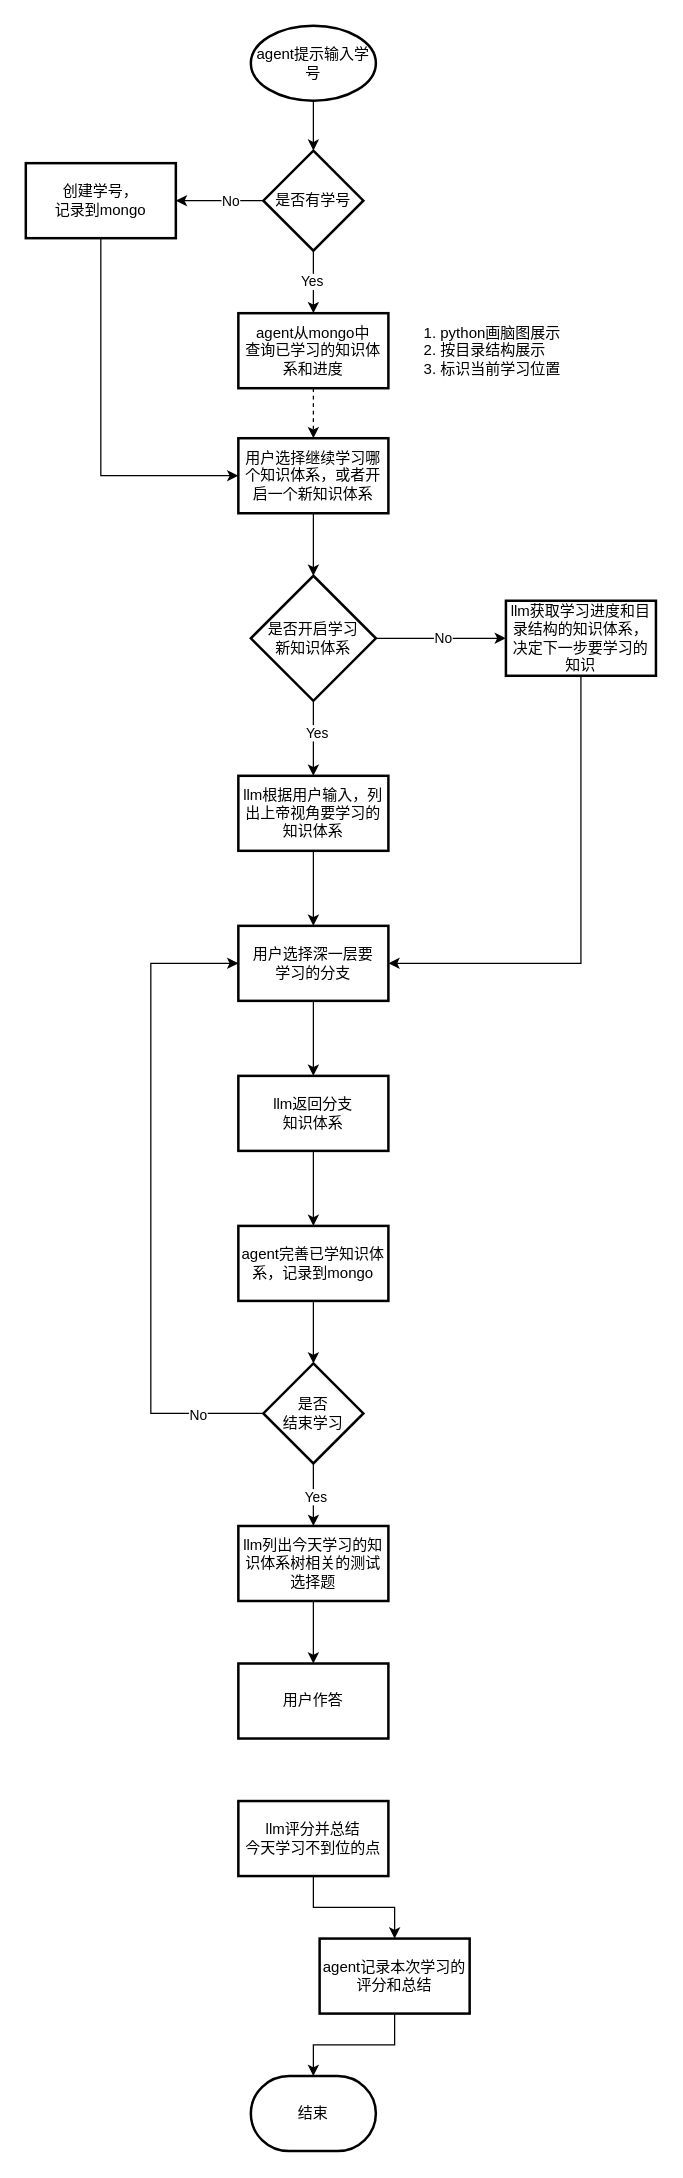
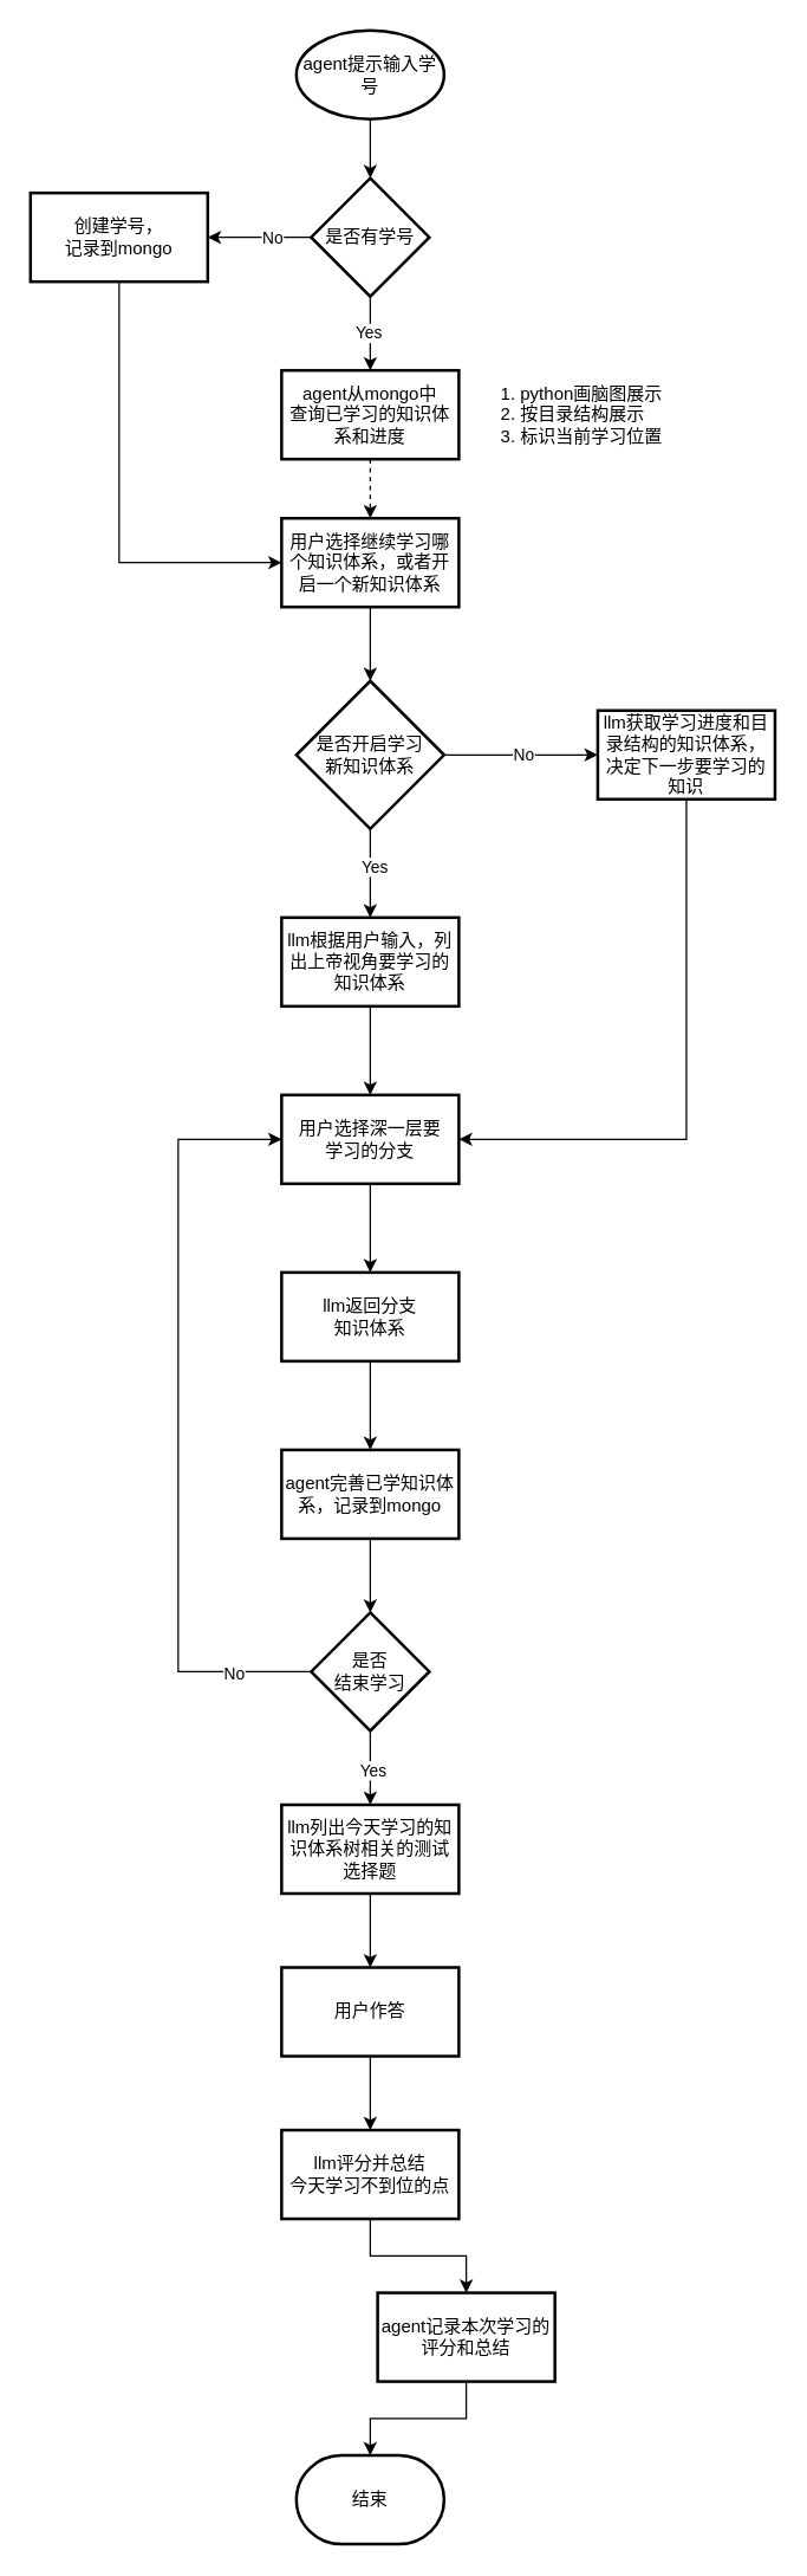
+ <mxCell id="33" value="" style="edgeStyle=orthogonalEdgeStyle;rounded=0;orthogonalLoop=1;jettySize=auto;html=1;" edge="1" parent="1" source="34" target="36"><mxGeometry relative="1" as="geometry" /></mxCell>
